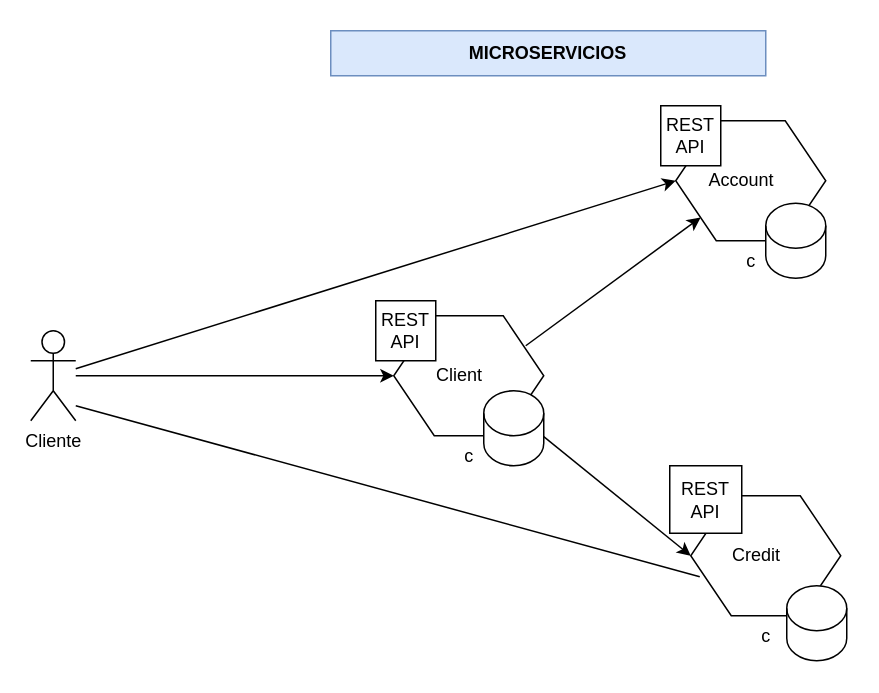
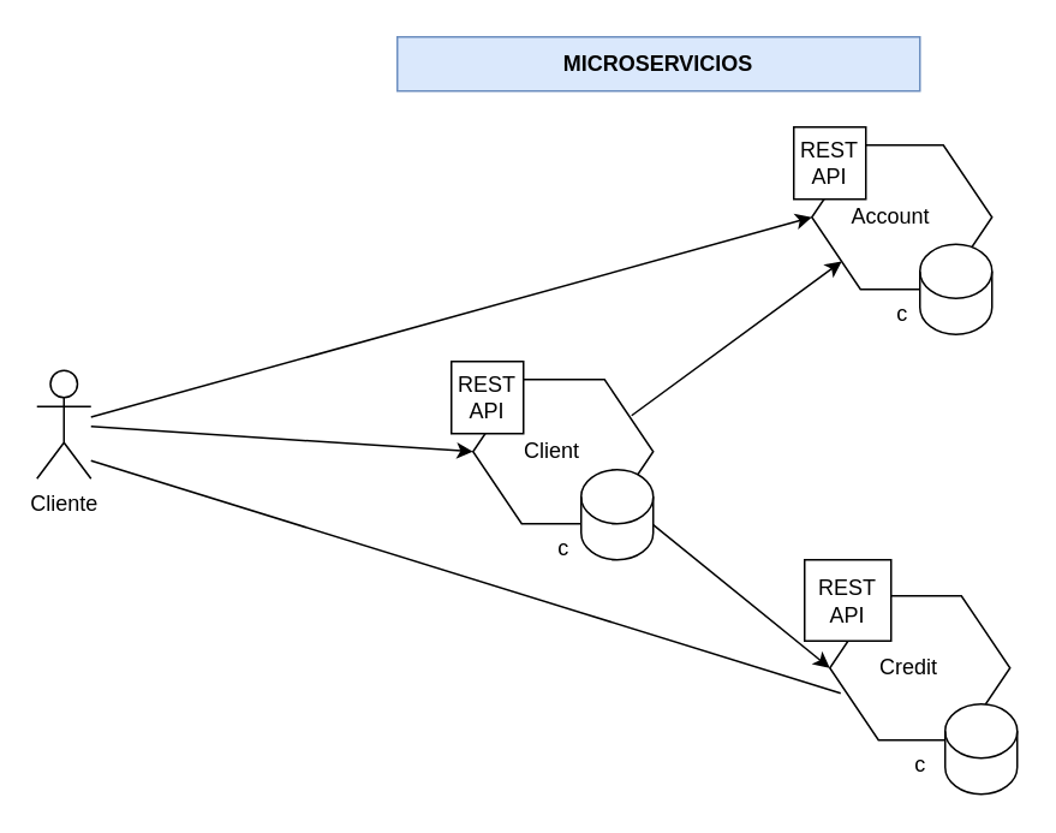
- <mxCell id="8" value="Cliente" style="shape=umlActor;verticalLabelPosition=bottom;verticalAlign=top;html=1;outlineConnect=0;" vertex="1" parent="1"><mxGeometry x="20" y="220" width="30" height="60" as="geometry" /></mxCell>
+ <mxCell id="8" value="Cliente" style="shape=umlActor;verticalLabelPosition=bottom;verticalAlign=top;html=1;outlineConnect=0;" vertex="1" parent="1"><mxGeometry x="20" y="205" width="30" height="60" as="geometry" /></mxCell>
